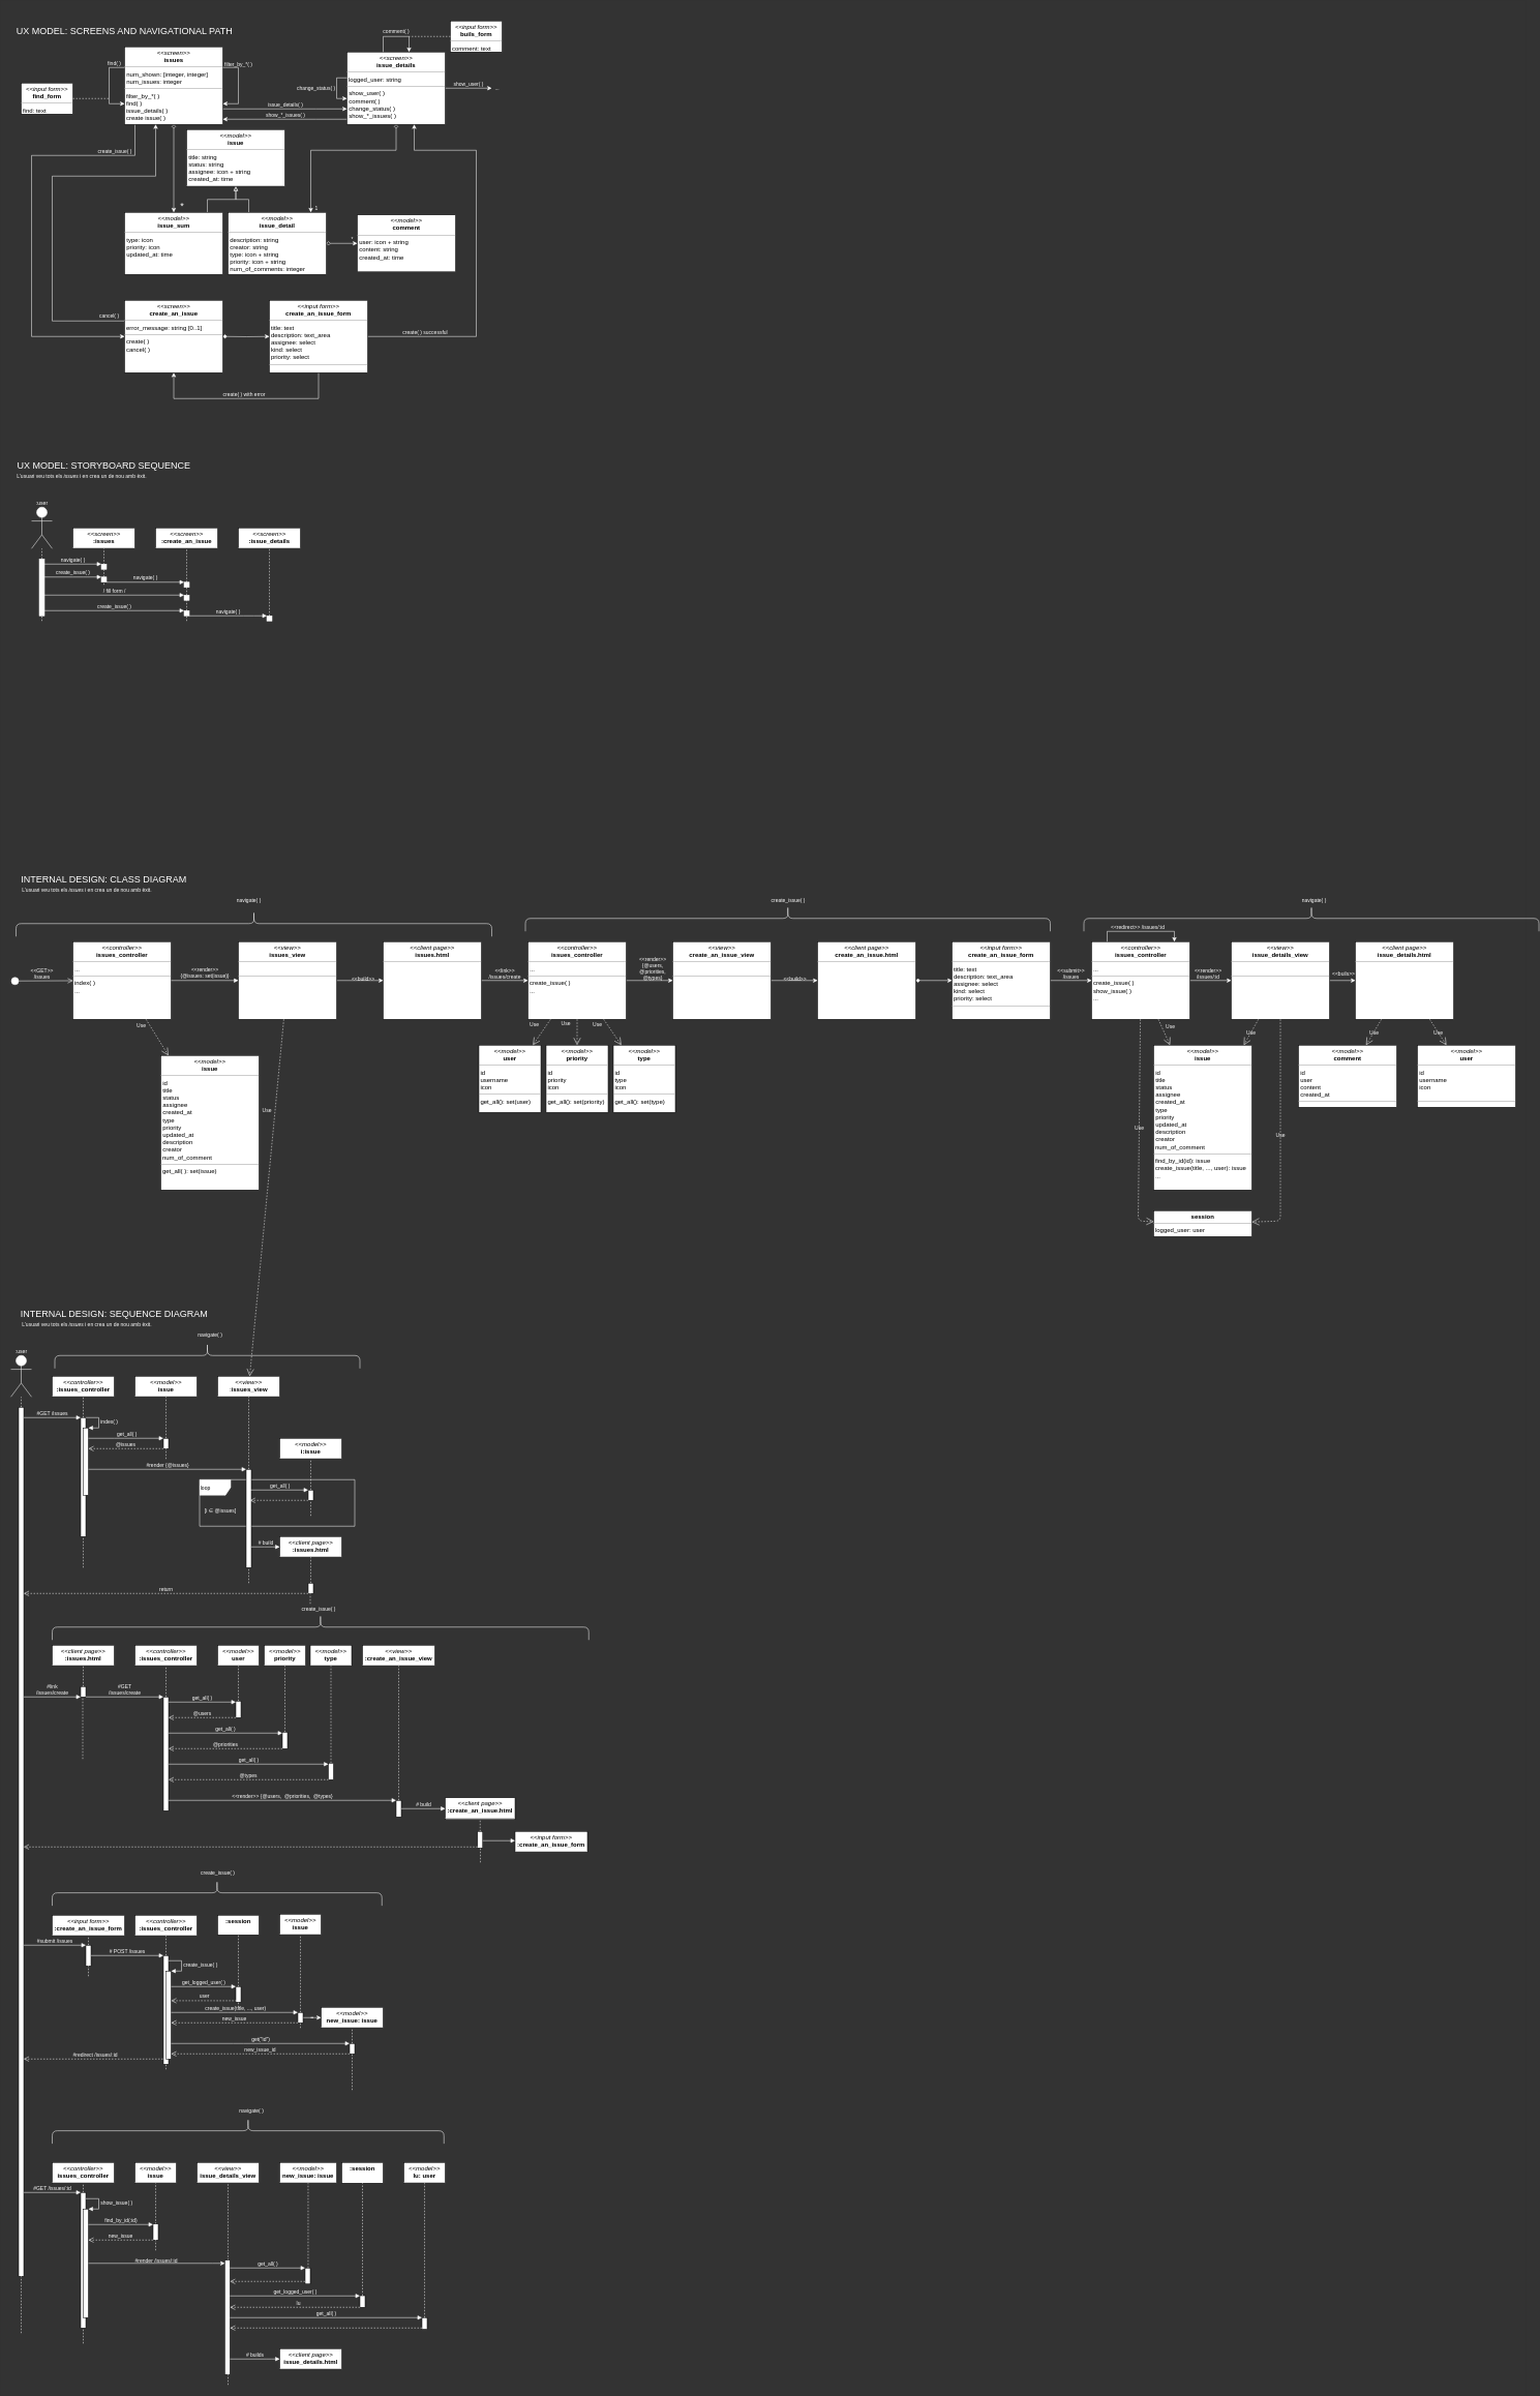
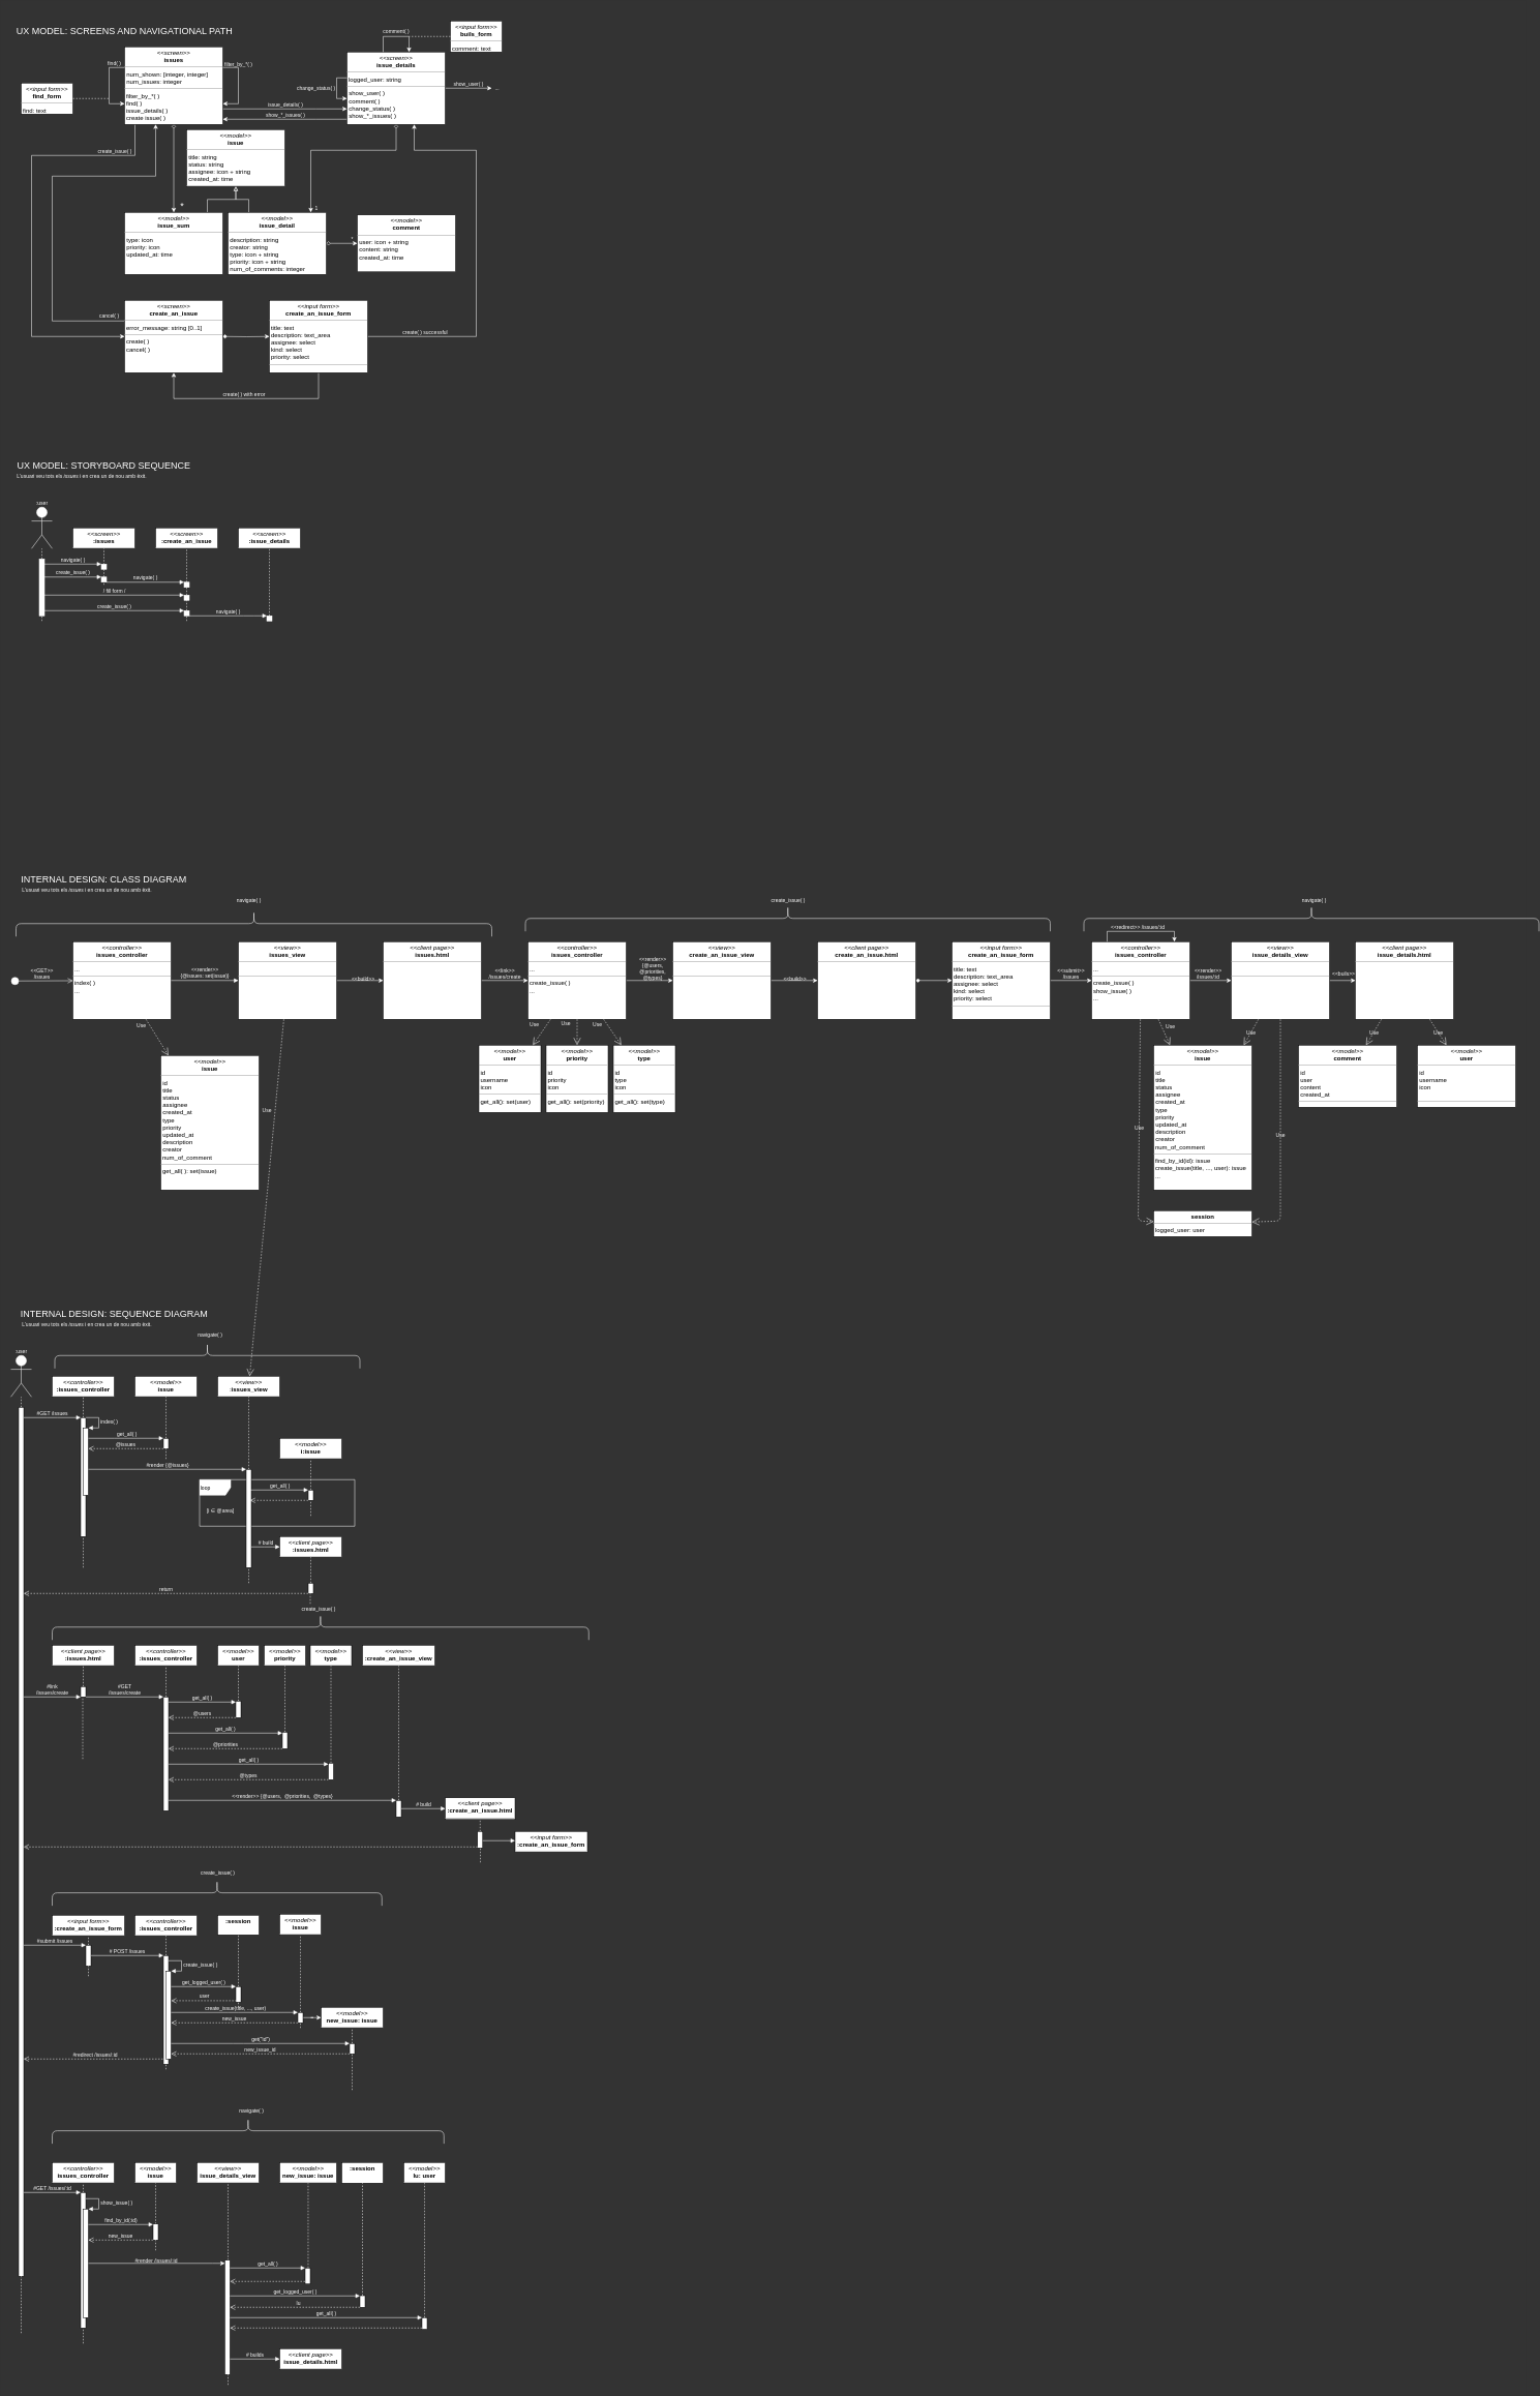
- <mxCell id="159" value="&lt;font style=&quot;font-size: 10px&quot; color=&quot;#FFFFFF&quot;&gt;[i &lt;span style=&quot;font-family: &amp;#34;arial&amp;#34; , sans-serif ; font-style: normal ; font-weight: normal ; letter-spacing: normal ; text-align: left ; text-indent: 0px ; text-transform: none ; word-spacing: 0px ; text-decoration: none ; display: inline ; float: none&quot;&gt;∈ @issues&lt;/span&gt;]&lt;/font&gt;" style="text;html=1;align=center;verticalAlign=middle;resizable=0;points=[];autosize=1;fontSize=10;fontColor=#000000;" vertex="1" parent="1"><mxGeometry x="390" y="2910" width="70" height="20" as="geometry" /></mxCell>
+ <mxCell id="159" value="&lt;font style=&quot;font-size: 10px&quot; color=&quot;#FFFFFF&quot;&gt;[i &lt;span style=&quot;font-family: &amp;#34;arial&amp;#34; , sans-serif ; font-style: normal ; font-weight: normal ; letter-spacing: normal ; text-align: left ; text-indent: 0px ; text-transform: none ; word-spacing: 0px ; text-decoration: none ; display: inline ; float: none&quot;&gt;∈ @area&lt;/span&gt;]&lt;/font&gt;" style="text;html=1;align=center;verticalAlign=middle;resizable=0;points=[];autosize=1;fontSize=10;fontColor=#000000;" vertex="1" parent="1"><mxGeometry x="390" y="2910" width="70" height="20" as="geometry" /></mxCell>
